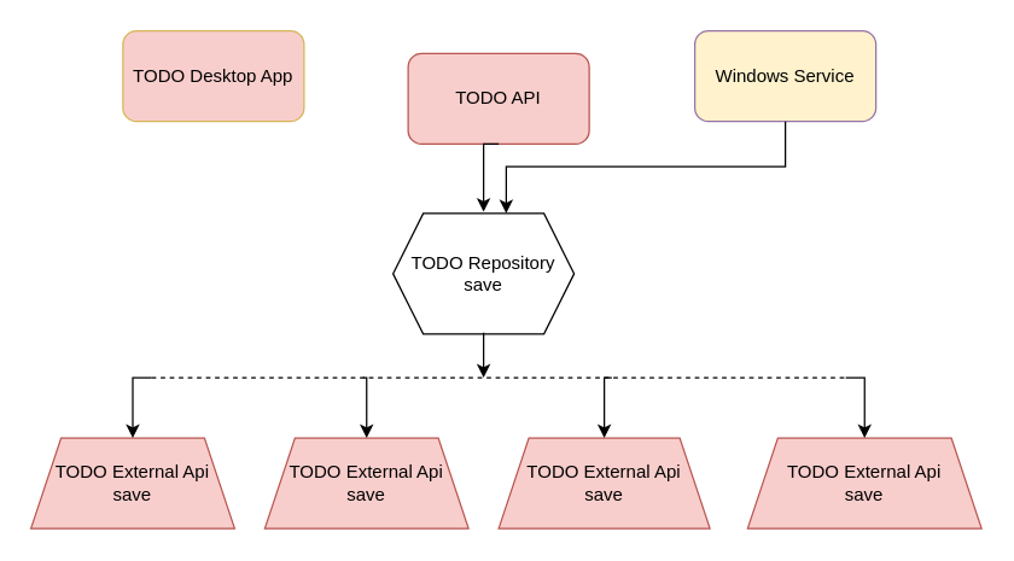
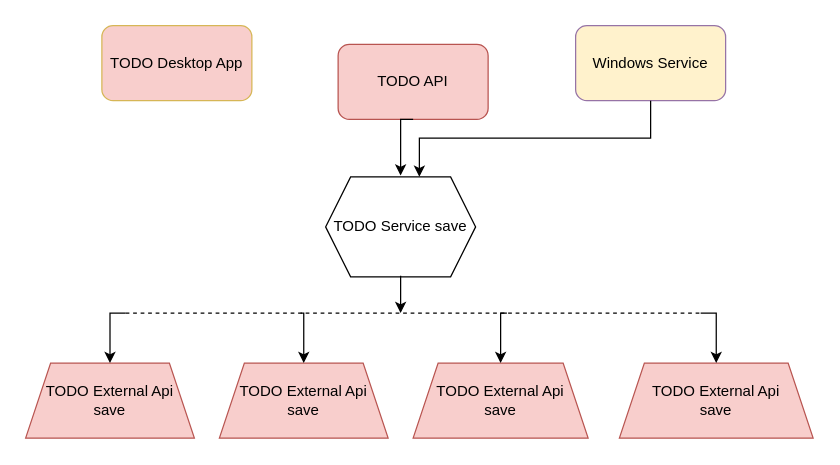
- <mxCell id="5" value="TODO Repository save" style="shape=hexagon;perimeter=hexagonPerimeter2;whiteSpace=wrap;html=1;fixedSize=1;" vertex="1" parent="1"><mxGeometry x="260" y="141" width="120" height="80" as="geometry" /></mxCell>
+ <mxCell id="5" value="TODO Service save" style="shape=hexagon;perimeter=hexagonPerimeter2;whiteSpace=wrap;html=1;fixedSize=1;" vertex="1" parent="1"><mxGeometry x="260" y="141" width="120" height="80" as="geometry" /></mxCell>
